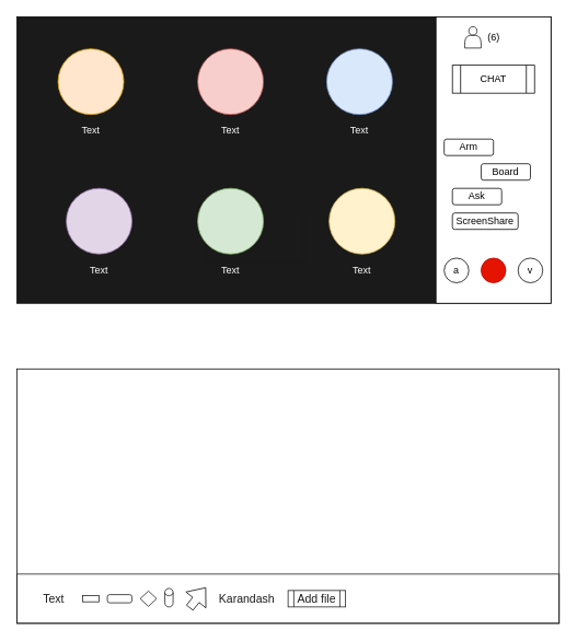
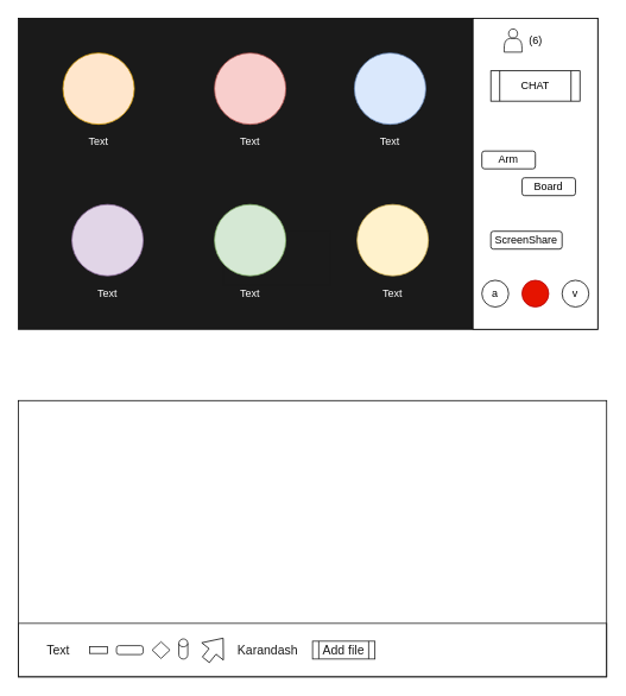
- <mxCell id="22" value="Ask" style="rounded=1;whiteSpace=wrap;html=1;" vertex="1" parent="1"><mxGeometry x="550" y="229" width="60" height="20" as="geometry" /></mxCell>
